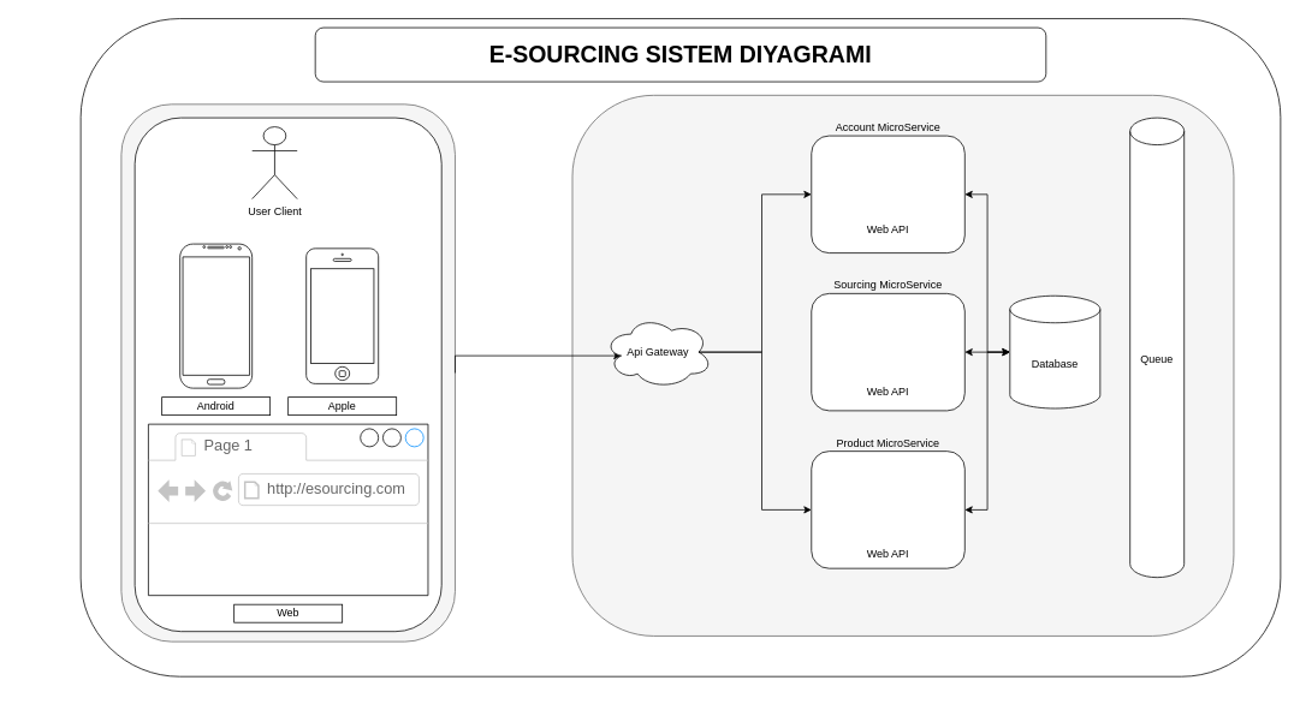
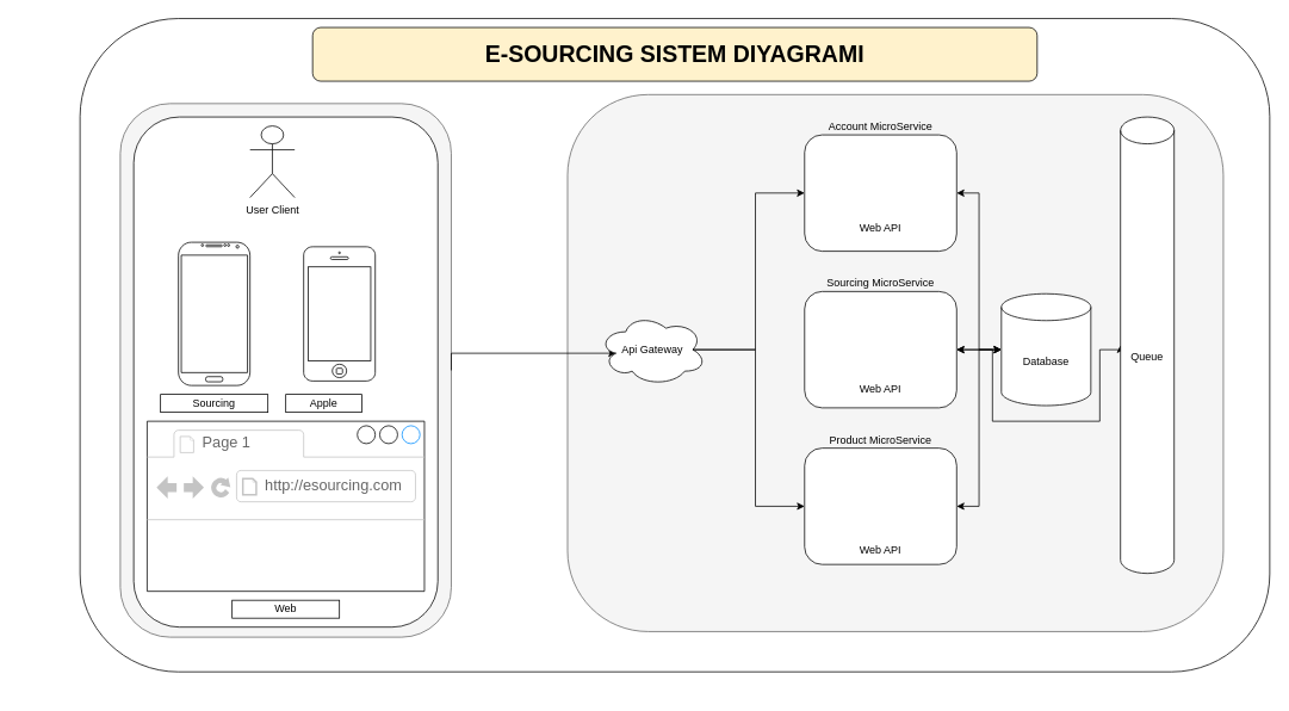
- <mxCell id="37" value="&lt;b&gt;&lt;font style=&quot;font-size: 26px;&quot;&gt;E-SOURCING SISTEM DIYAGRAMI&lt;/font&gt;&lt;/b&gt;" style="rounded=1;whiteSpace=wrap;html=1;" vertex="1" parent="1"><mxGeometry x="349" y="30" width="810" height="60" as="geometry" /></mxCell>
+ <mxCell id="37" value="&lt;b&gt;&lt;font style=&quot;font-size: 26px;&quot;&gt;E-SOURCING SISTEM DIYAGRAMI&lt;/font&gt;&lt;/b&gt;" style="rounded=1;whiteSpace=wrap;html=1;fillColor=#fff2cc;" vertex="1" parent="1"><mxGeometry x="349" y="30" width="810" height="60" as="geometry" /></mxCell>
+ <mxCell id="22" style="edgeStyle=orthogonalEdgeStyle;rounded=0;orthogonalLoop=1;jettySize=auto;html=1;exitX=1;exitY=0.5;exitDx=0;exitDy=0;entryX=0;entryY=0.5;entryDx=0;entryDy=0;entryPerimeter=0;startArrow=classic;startFill=1;endArrow=classic;endFill=1;" edge="1" parent="1" source="23" target="28"><mxGeometry relative="1" as="geometry"><Array as="points"><mxPoint x="1109" y="390" /><mxPoint x="1109" y="470" /><mxPoint x="1229" y="470" /><mxPoint x="1229" y="390" /></Array></mxGeometry></mxCell>
- <mxCell id="14" value="Android" style="rounded=0;whiteSpace=wrap;html=1;" vertex="1" parent="1"><mxGeometry x="179" y="440" width="120" height="20" as="geometry" /></mxCell>
+ <mxCell id="14" value="Sourcing" style="rounded=0;whiteSpace=wrap;html=1;" vertex="1" parent="1"><mxGeometry x="179" y="440" width="120" height="20" as="geometry" /></mxCell>
- <mxCell id="15" value="Apple" style="rounded=0;whiteSpace=wrap;html=1;" vertex="1" parent="1"><mxGeometry x="319" y="440" width="120" height="20" as="geometry" /></mxCell>
+ <mxCell id="15" value="Apple" style="rounded=0;whiteSpace=wrap;html=1;" vertex="1" parent="1"><mxGeometry x="319" y="440" width="85" height="20" as="geometry" /></mxCell>
